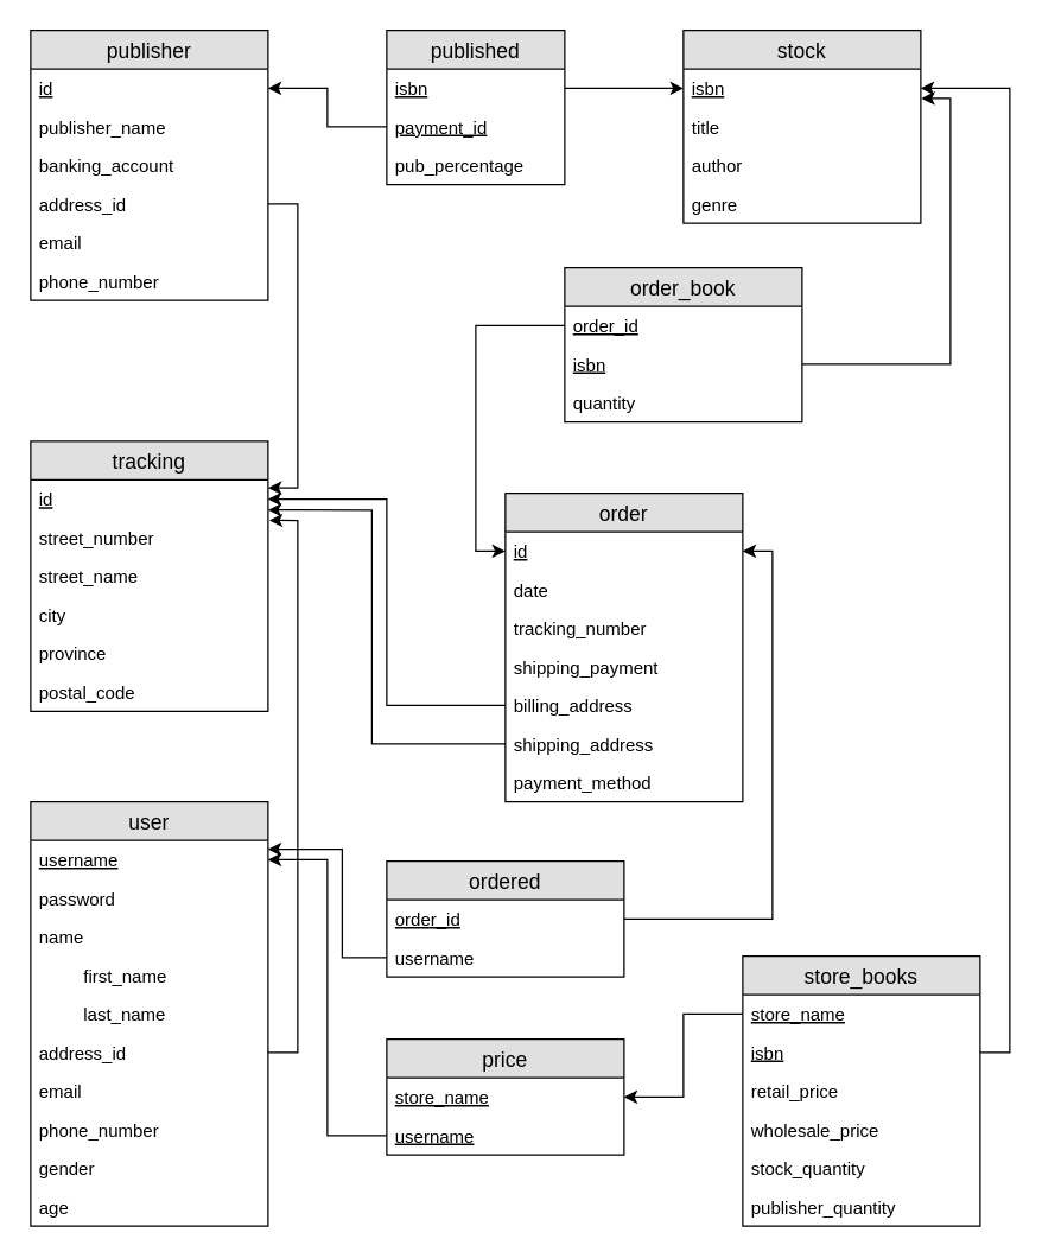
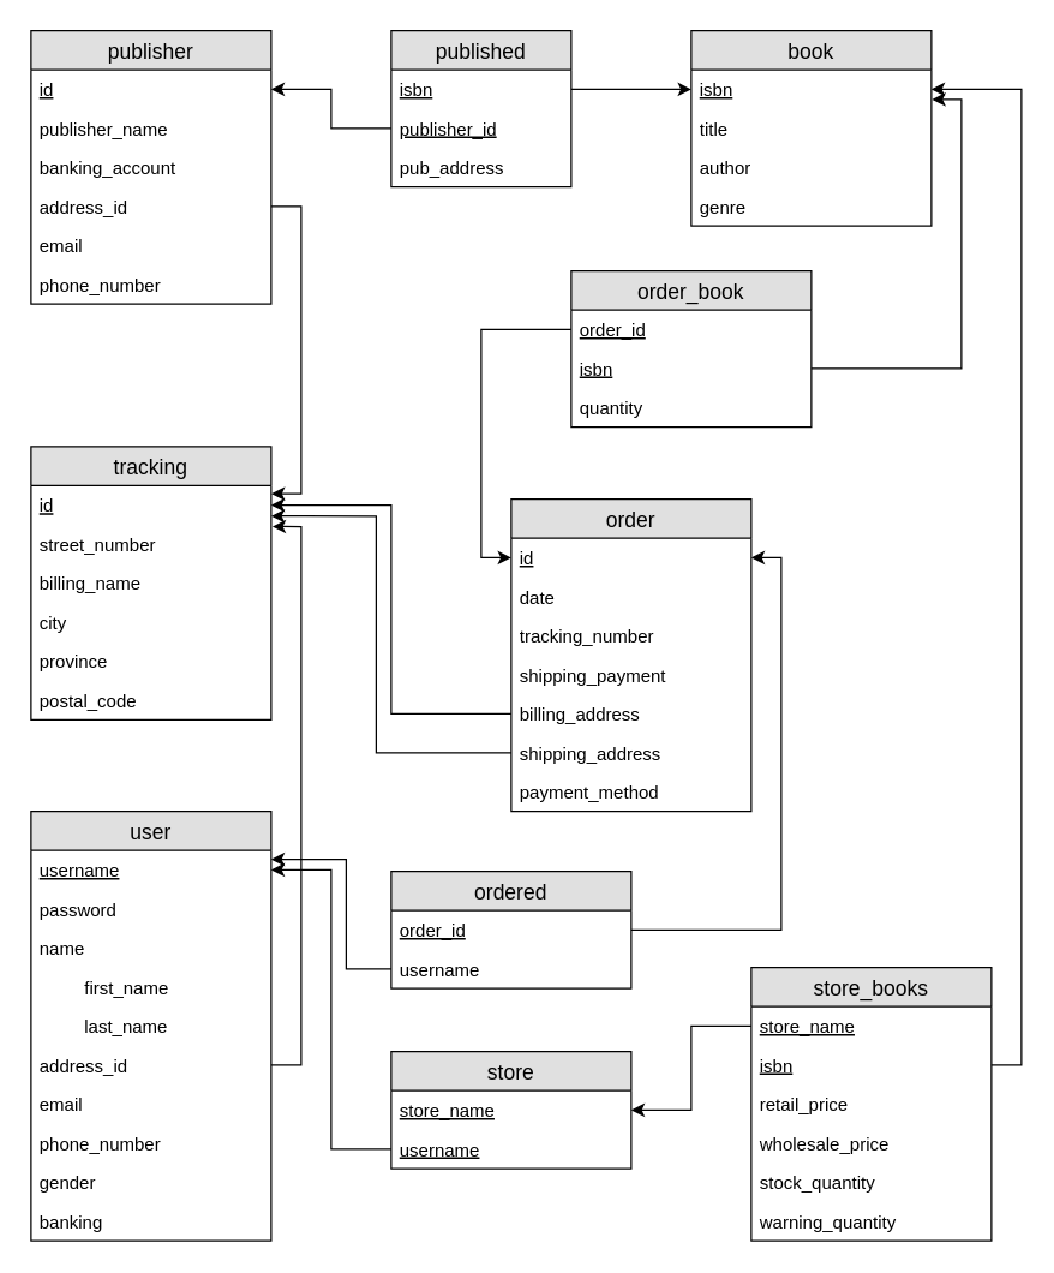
- <mxCell id="9" value="stock" style="swimlane;fontStyle=0;childLayout=stackLayout;horizontal=1;startSize=26;fillColor=#e0e0e0;horizontalStack=0;resizeParent=1;resizeParentMax=0;resizeLast=0;collapsible=1;marginBottom=0;swimlaneFillColor=#ffffff;align=center;fontSize=14;" parent="1" vertex="1"><mxGeometry x="460" y="20" width="160" height="130" as="geometry" /></mxCell>
+ <mxCell id="9" value="book" style="swimlane;fontStyle=0;childLayout=stackLayout;horizontal=1;startSize=26;fillColor=#e0e0e0;horizontalStack=0;resizeParent=1;resizeParentMax=0;resizeLast=0;collapsible=1;marginBottom=0;swimlaneFillColor=#ffffff;align=center;fontSize=14;" parent="1" vertex="1"><mxGeometry x="460" y="20" width="160" height="130" as="geometry" /></mxCell>
- <mxCell id="47" value="payment_id" style="text;strokeColor=none;fillColor=none;spacingLeft=4;spacingRight=4;overflow=hidden;rotatable=0;points=[[0,0.5],[1,0.5]];portConstraint=eastwest;fontSize=12;fontStyle=4" parent="45" vertex="1"><mxGeometry y="52" width="120" height="26" as="geometry" /></mxCell>
+ <mxCell id="47" value="publisher_id" style="text;strokeColor=none;fillColor=none;spacingLeft=4;spacingRight=4;overflow=hidden;rotatable=0;points=[[0,0.5],[1,0.5]];portConstraint=eastwest;fontSize=12;fontStyle=4" parent="45" vertex="1"><mxGeometry y="52" width="120" height="26" as="geometry" /></mxCell>
- <mxCell id="48" value="pub_percentage" style="text;strokeColor=none;fillColor=none;spacingLeft=4;spacingRight=4;overflow=hidden;rotatable=0;points=[[0,0.5],[1,0.5]];portConstraint=eastwest;fontSize=12;" parent="45" vertex="1"><mxGeometry y="78" width="120" height="26" as="geometry" /></mxCell>
+ <mxCell id="48" value="pub_address" style="text;strokeColor=none;fillColor=none;spacingLeft=4;spacingRight=4;overflow=hidden;rotatable=0;points=[[0,0.5],[1,0.5]];portConstraint=eastwest;fontSize=12;" parent="45" vertex="1"><mxGeometry y="78" width="120" height="26" as="geometry" /></mxCell>
- <mxCell id="41" value="street_name" style="text;strokeColor=none;fillColor=none;spacingLeft=4;spacingRight=4;overflow=hidden;rotatable=0;points=[[0,0.5],[1,0.5]];portConstraint=eastwest;fontSize=12;fontStyle=0" parent="38" vertex="1"><mxGeometry y="78" width="160" height="26" as="geometry" /></mxCell>
+ <mxCell id="41" value="billing_name" style="text;strokeColor=none;fillColor=none;spacingLeft=4;spacingRight=4;overflow=hidden;rotatable=0;points=[[0,0.5],[1,0.5]];portConstraint=eastwest;fontSize=12;fontStyle=0" parent="38" vertex="1"><mxGeometry y="78" width="160" height="26" as="geometry" /></mxCell>
- <mxCell id="35" value="price" style="swimlane;fontStyle=0;childLayout=stackLayout;horizontal=1;startSize=26;fillColor=#e0e0e0;horizontalStack=0;resizeParent=1;resizeParentMax=0;resizeLast=0;collapsible=1;marginBottom=0;swimlaneFillColor=#ffffff;align=center;fontSize=14;" parent="1" vertex="1"><mxGeometry x="260" y="700" width="160" height="78" as="geometry" /></mxCell>
+ <mxCell id="35" value="store" style="swimlane;fontStyle=0;childLayout=stackLayout;horizontal=1;startSize=26;fillColor=#e0e0e0;horizontalStack=0;resizeParent=1;resizeParentMax=0;resizeLast=0;collapsible=1;marginBottom=0;swimlaneFillColor=#ffffff;align=center;fontSize=14;" parent="1" vertex="1"><mxGeometry x="260" y="700" width="160" height="78" as="geometry" /></mxCell>
- <mxCell id="34" value="age" style="text;strokeColor=none;fillColor=none;spacingLeft=4;spacingRight=4;overflow=hidden;rotatable=0;points=[[0,0.5],[1,0.5]];portConstraint=eastwest;fontSize=12;" parent="22" vertex="1"><mxGeometry y="260" width="160" height="26" as="geometry" /></mxCell>
+ <mxCell id="34" value="banking" style="text;strokeColor=none;fillColor=none;spacingLeft=4;spacingRight=4;overflow=hidden;rotatable=0;points=[[0,0.5],[1,0.5]];portConstraint=eastwest;fontSize=12;" parent="22" vertex="1"><mxGeometry y="260" width="160" height="26" as="geometry" /></mxCell>
- <mxCell id="62" value="publisher_quantity" style="text;strokeColor=none;fillColor=none;spacingLeft=4;spacingRight=4;overflow=hidden;rotatable=0;points=[[0,0.5],[1,0.5]];portConstraint=eastwest;fontSize=12;fontStyle=0" parent="56" vertex="1"><mxGeometry y="156" width="160" height="26" as="geometry" /></mxCell>
+ <mxCell id="62" value="warning_quantity" style="text;strokeColor=none;fillColor=none;spacingLeft=4;spacingRight=4;overflow=hidden;rotatable=0;points=[[0,0.5],[1,0.5]];portConstraint=eastwest;fontSize=12;fontStyle=0" parent="56" vertex="1"><mxGeometry y="156" width="160" height="26" as="geometry" /></mxCell>
